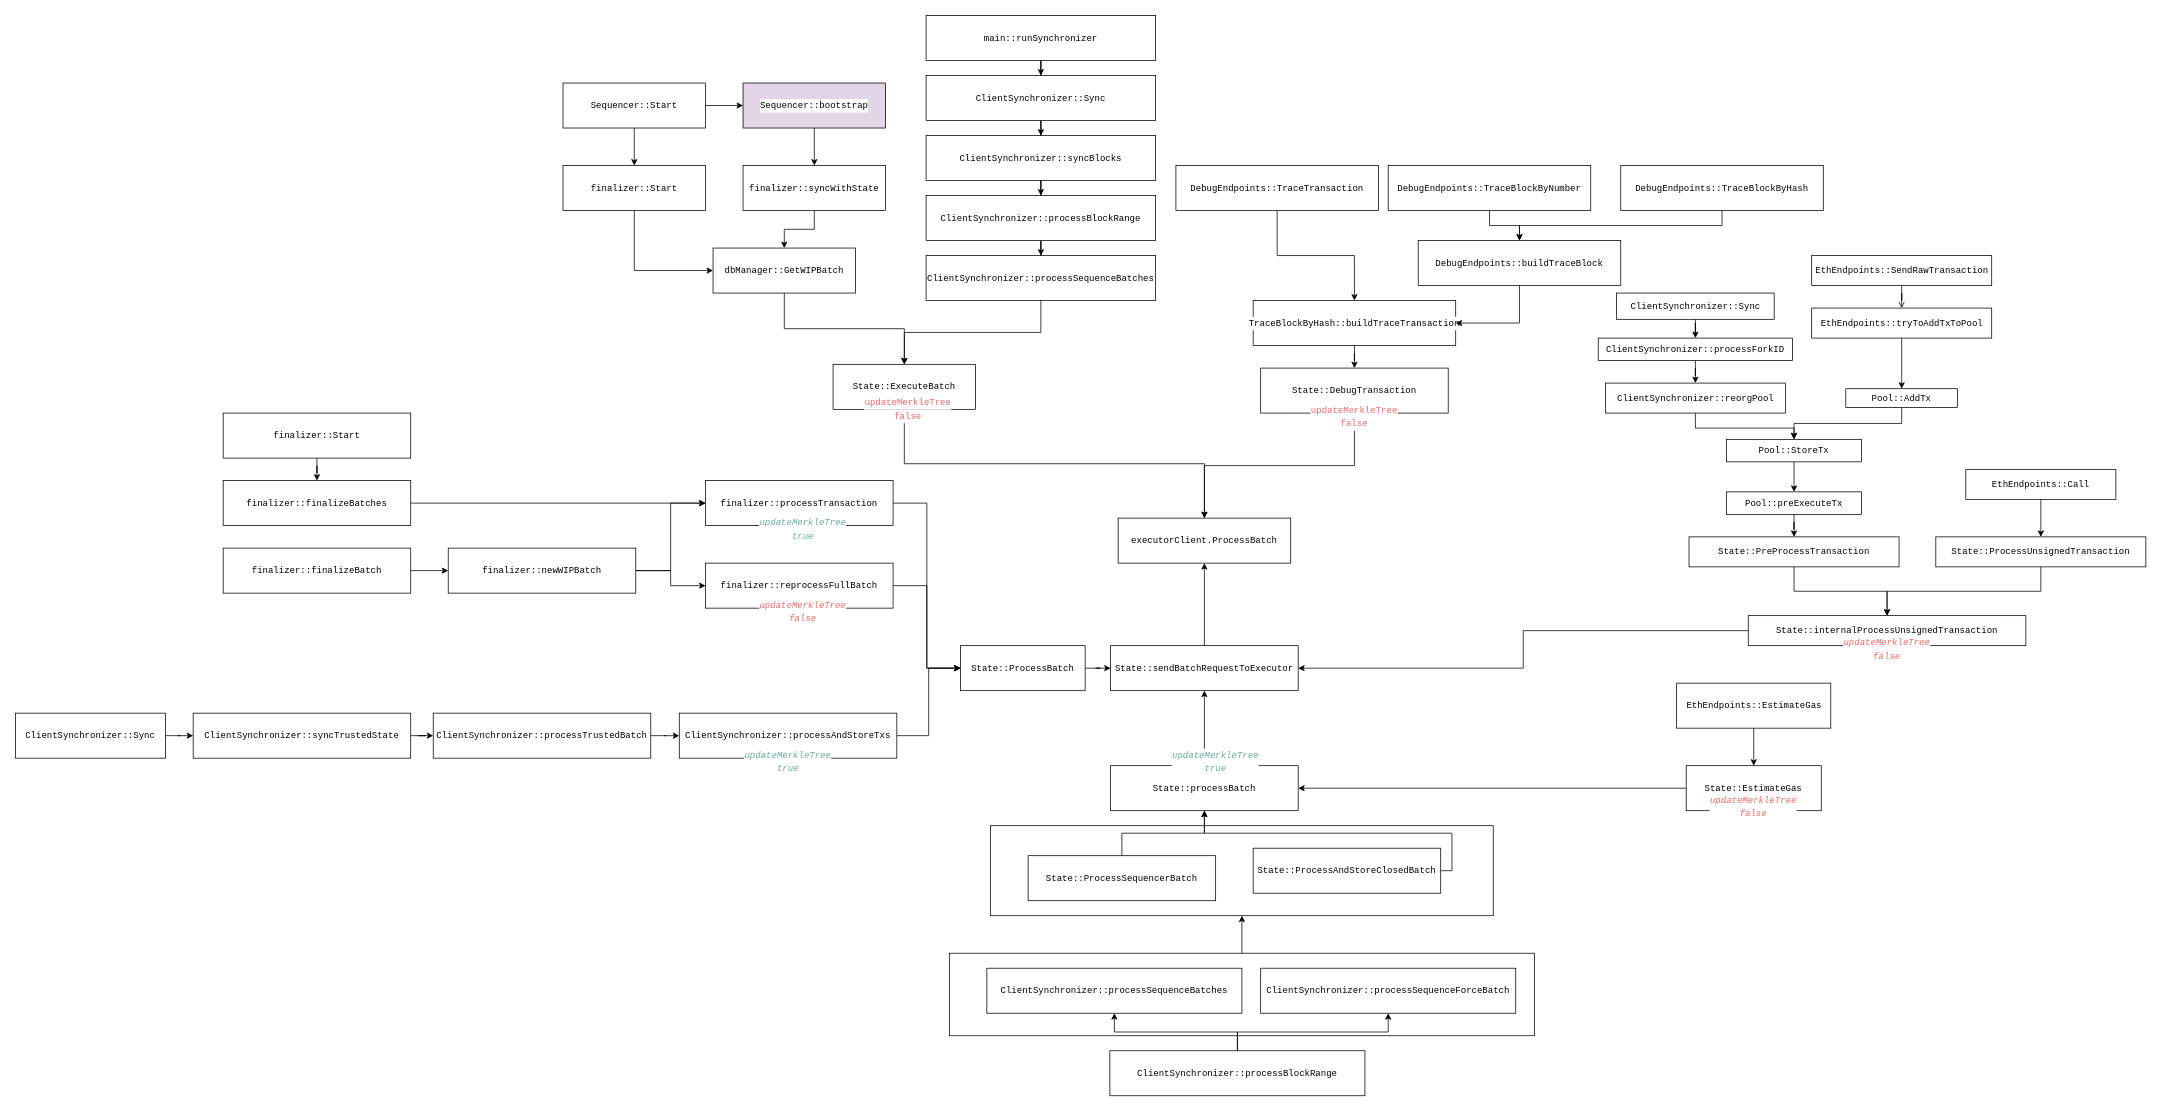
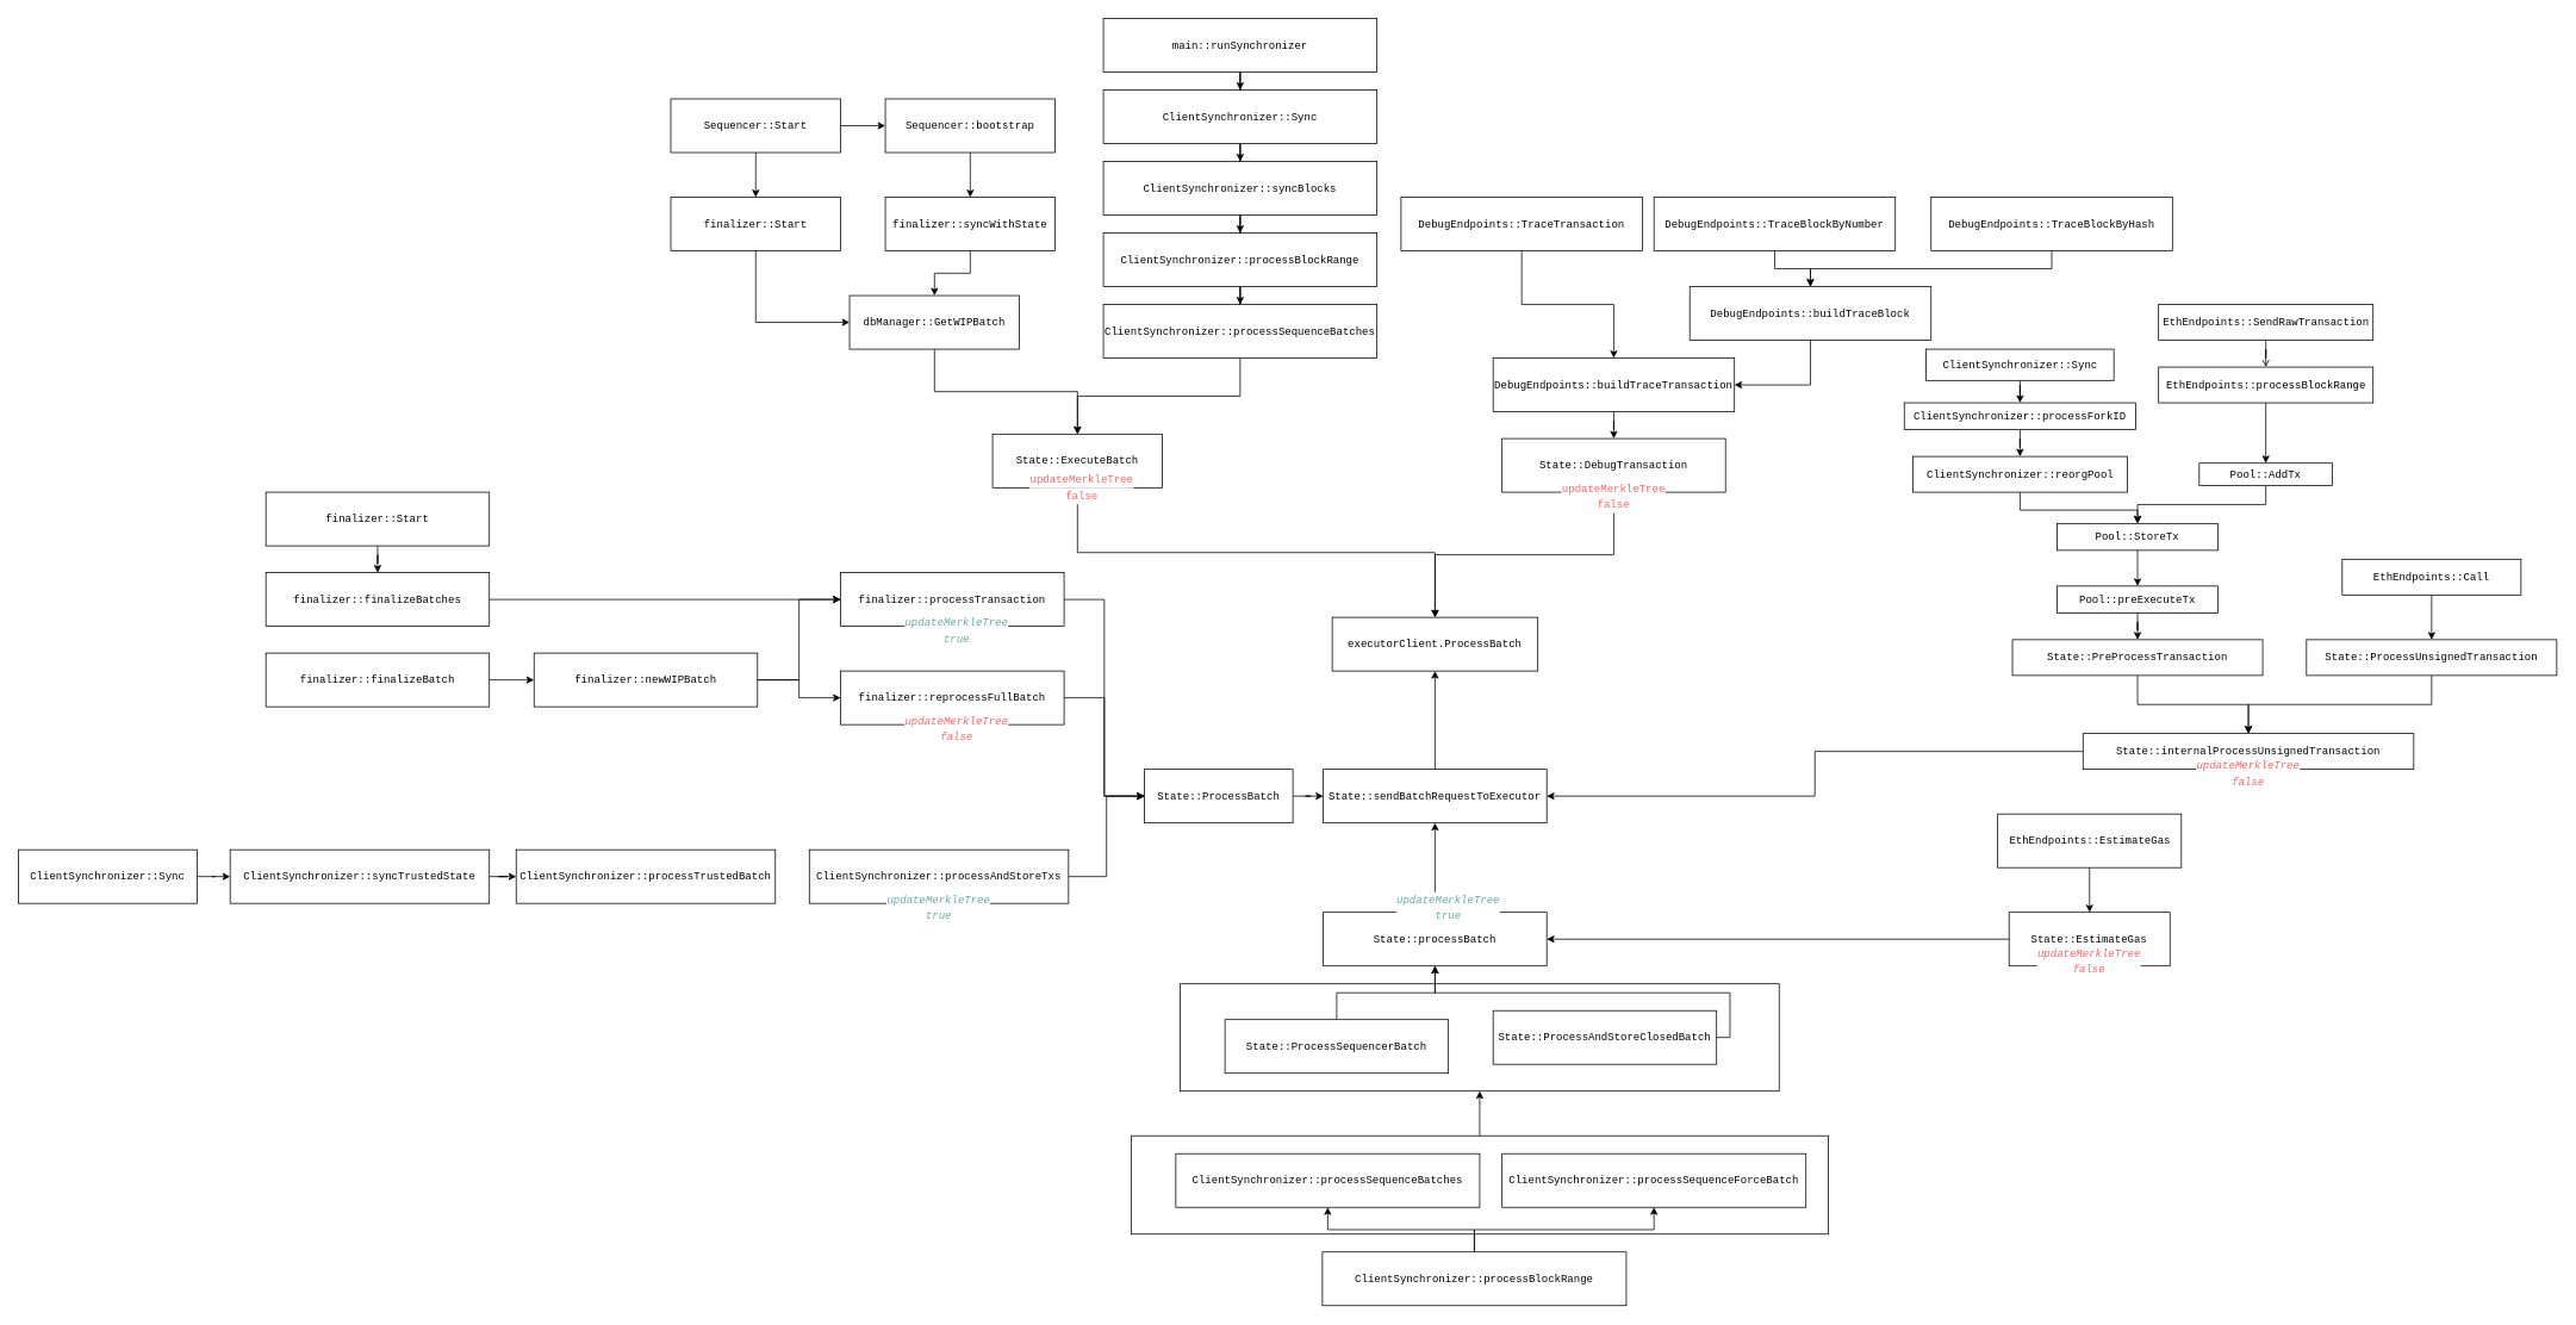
- <mxCell id="29" value="&lt;div style=&quot;background-color: rgb(255, 255, 255); font-family: Menlo, Monaco, &amp;quot;Courier New&amp;quot;, monospace; line-height: 18px;&quot;&gt;Sequencer::bootstrap&lt;/div&gt;" style="rounded=0;whiteSpace=wrap;html=1;fillColor=#e1d5e7;" vertex="1" parent="1"><mxGeometry x="990" y="110" width="190" height="60" as="geometry" /></mxCell>
+ <mxCell id="29" value="&lt;div style=&quot;background-color: rgb(255, 255, 255); font-family: Menlo, Monaco, &amp;quot;Courier New&amp;quot;, monospace; line-height: 18px;&quot;&gt;Sequencer::bootstrap&lt;/div&gt;" style="rounded=0;whiteSpace=wrap;html=1;" vertex="1" parent="1"><mxGeometry x="990" y="110" width="190" height="60" as="geometry" /></mxCell>
- <mxCell id="76" value="&lt;div style=&quot;background-color: rgb(255, 255, 255); font-family: Menlo, Monaco, &amp;quot;Courier New&amp;quot;, monospace; line-height: 18px;&quot;&gt;TraceBlockByHash::buildTraceTransaction&lt;/div&gt;" style="rounded=0;whiteSpace=wrap;html=1;" vertex="1" parent="1"><mxGeometry x="1670" y="400" width="270" height="60" as="geometry" /></mxCell>
+ <mxCell id="76" value="&lt;div style=&quot;background-color: rgb(255, 255, 255); font-family: Menlo, Monaco, &amp;quot;Courier New&amp;quot;, monospace; line-height: 18px;&quot;&gt;DebugEndpoints::buildTraceTransaction&lt;/div&gt;" style="rounded=0;whiteSpace=wrap;html=1;" vertex="1" parent="1"><mxGeometry x="1670" y="400" width="270" height="60" as="geometry" /></mxCell>
- <mxCell id="102" value="&lt;div style=&quot;background-color: rgb(255, 255, 255); font-family: Menlo, Monaco, &amp;quot;Courier New&amp;quot;, monospace; line-height: 18px;&quot;&gt;EthEndpoints::tryToAddTxToPool&lt;/div&gt;" style="rounded=0;whiteSpace=wrap;html=1;" vertex="1" parent="1"><mxGeometry x="2414.5" y="410" width="240" height="40" as="geometry" /></mxCell>
+ <mxCell id="102" value="&lt;div style=&quot;background-color: rgb(255, 255, 255); font-family: Menlo, Monaco, &amp;quot;Courier New&amp;quot;, monospace; line-height: 18px;&quot;&gt;EthEndpoints::processBlockRange&lt;/div&gt;" style="rounded=0;whiteSpace=wrap;html=1;" vertex="1" parent="1"><mxGeometry x="2414.5" y="410" width="240" height="40" as="geometry" /></mxCell>
- <mxCell id="58" style="edgeStyle=orthogonalEdgeStyle;rounded=0;orthogonalLoop=1;jettySize=auto;html=1;" edge="1" parent="1" source="59" target="56"><mxGeometry relative="1" as="geometry" /></mxCell>
